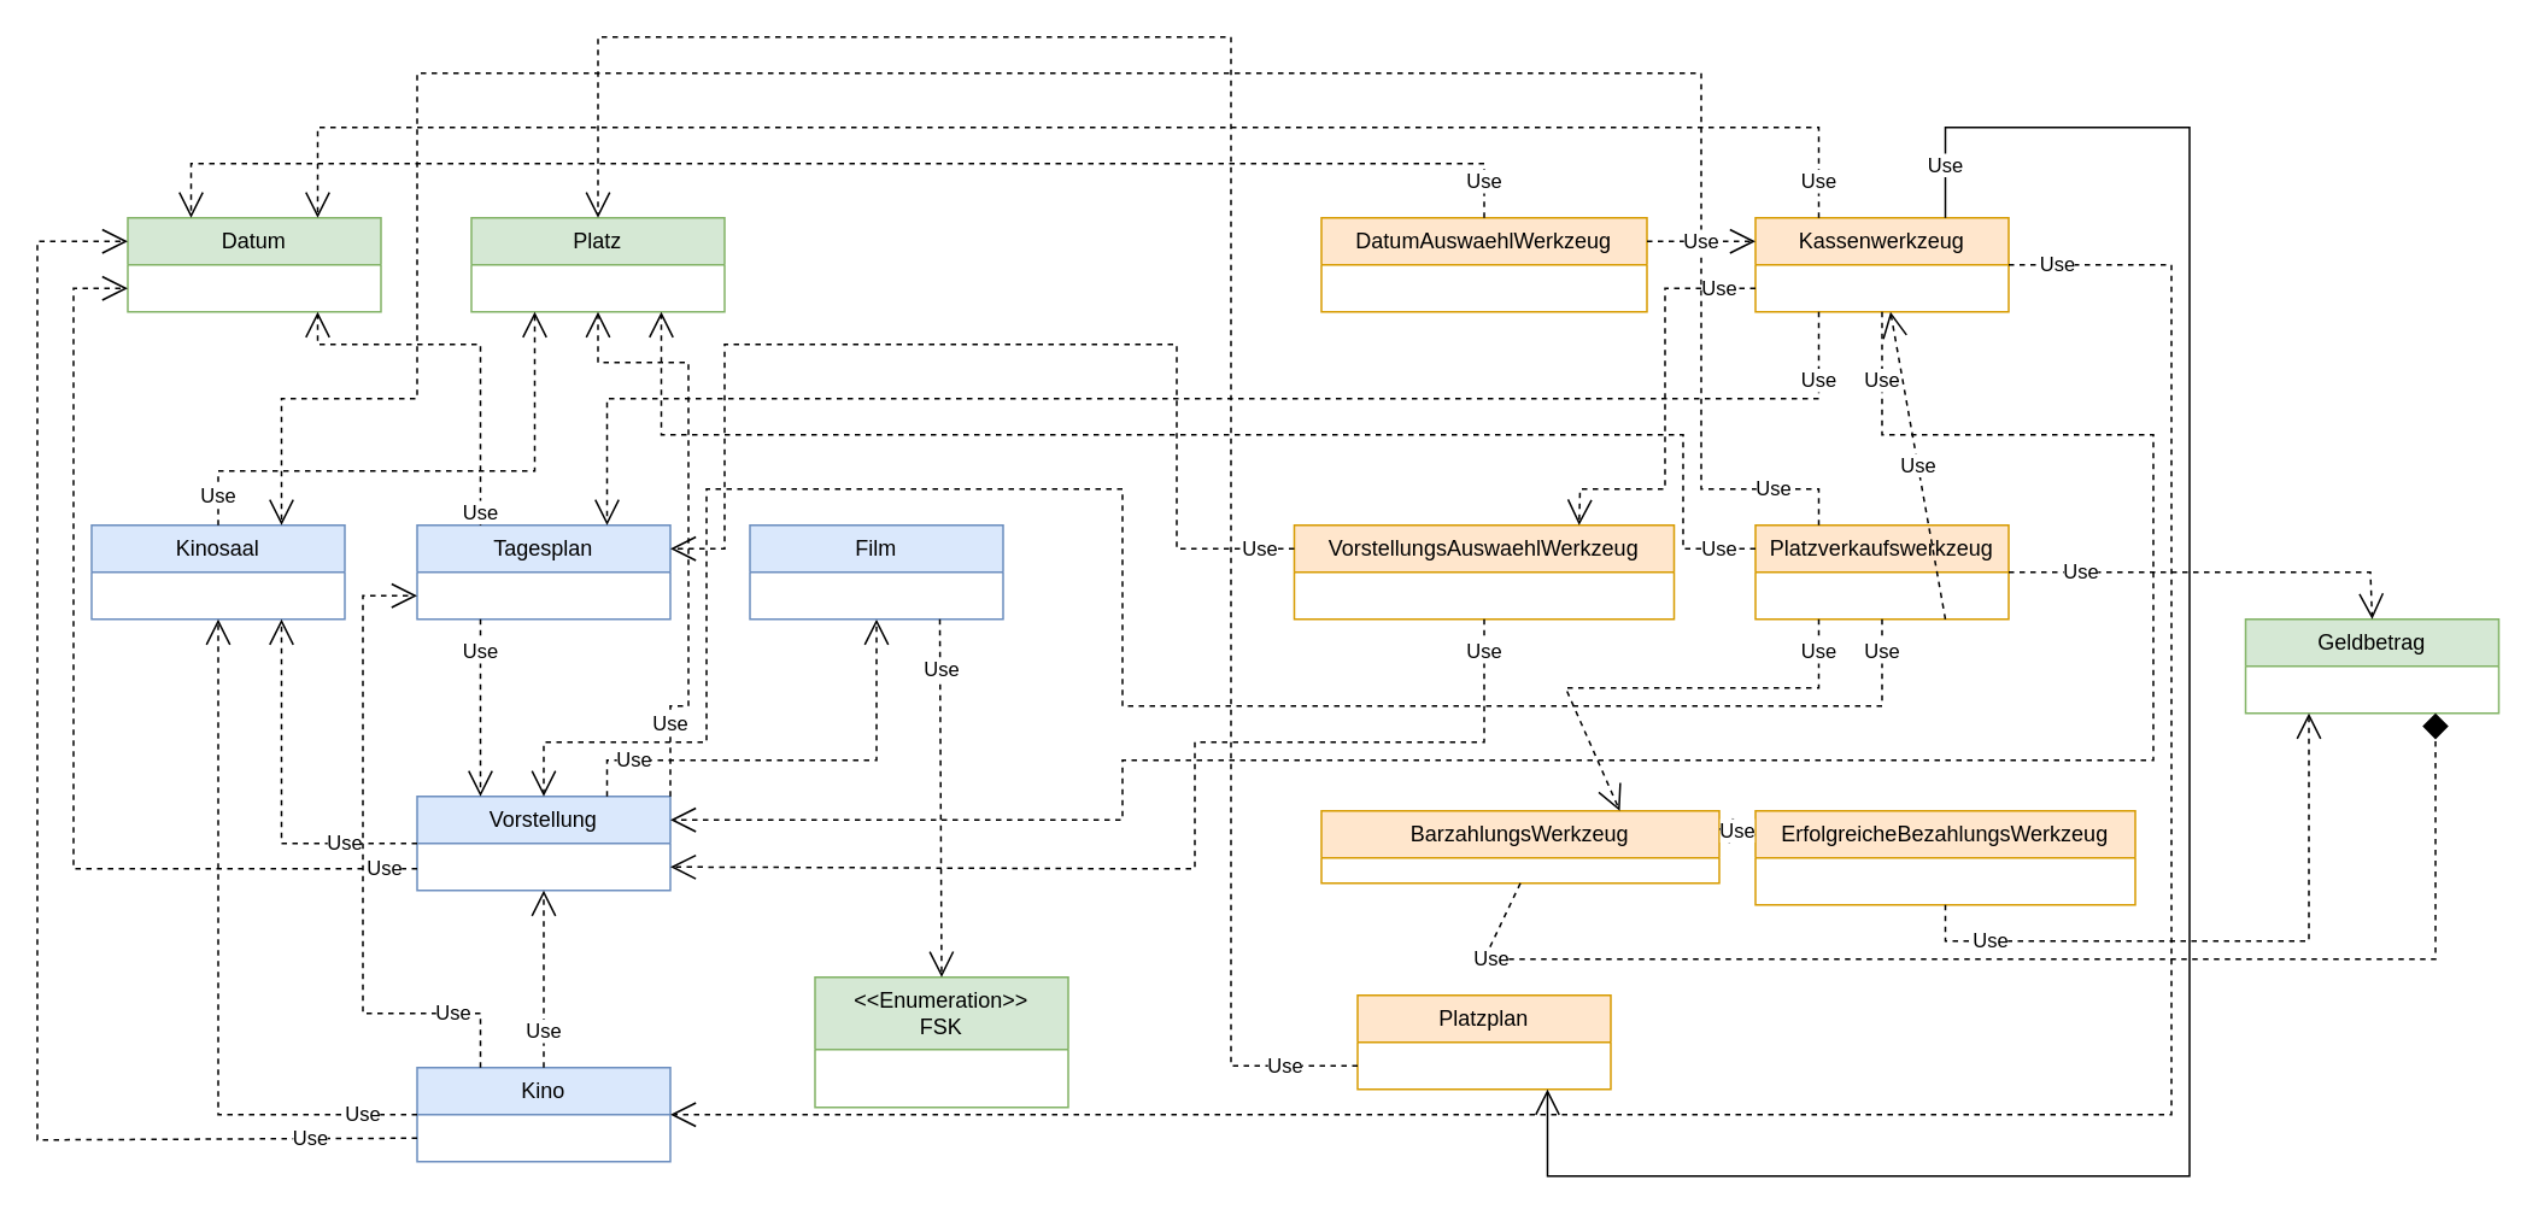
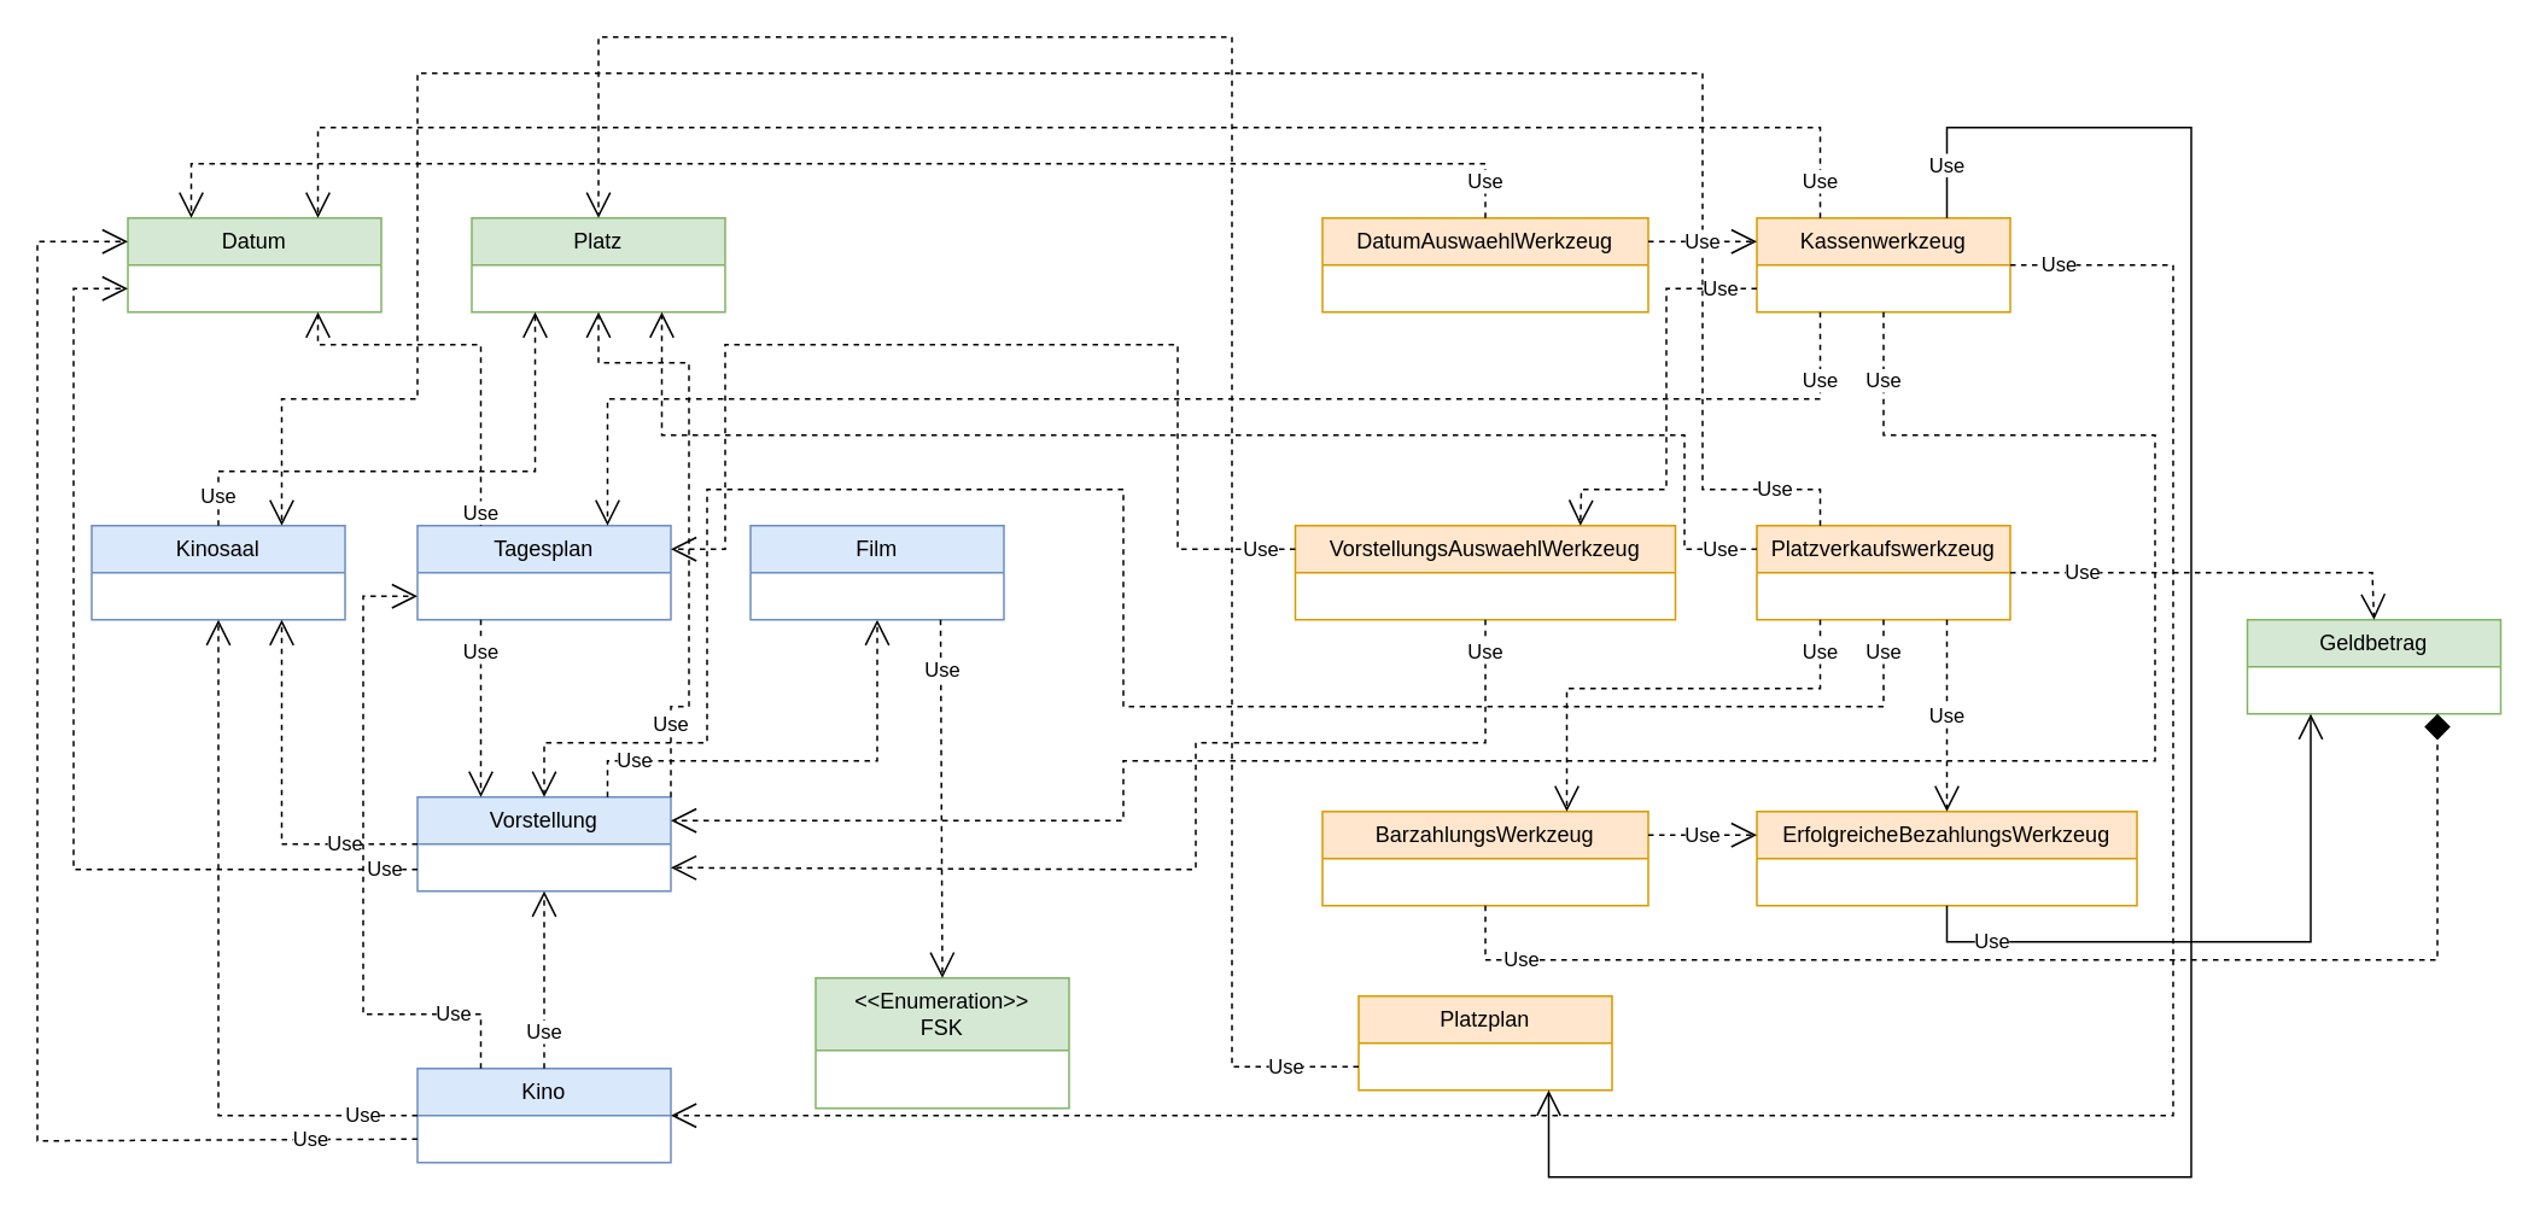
- <mxCell id="43" value="Use" style="endArrow=open;endSize=12;dashed=1;html=1;rounded=0;exitX=0.75;exitY=1;exitDx=0;exitDy=0;" edge="1" parent="1" source="11" target="7"><mxGeometry width="160" relative="1" as="geometry"><mxPoint x="940" y="400" as="sourcePoint" /><mxPoint x="1100" y="400" as="targetPoint" /></mxGeometry></mxCell>
+ <mxCell id="43" value="Use" style="endArrow=open;endSize=12;dashed=1;html=1;rounded=0;exitX=0.75;exitY=1;exitDx=0;exitDy=0;entryX=0.5;entryY=0;entryDx=0;entryDy=0;" edge="1" parent="1" source="11" target="40"><mxGeometry width="160" relative="1" as="geometry"><mxPoint x="940" y="400" as="sourcePoint" /><mxPoint x="1100" y="400" as="targetPoint" /></mxGeometry></mxCell>
- <mxCell id="39" value="BarzahlungsWerkzeug" style="swimlane;fontStyle=0;childLayout=stackLayout;horizontal=1;startSize=26;fillColor=#ffe6cc;horizontalStack=0;resizeParent=1;resizeParentMax=0;resizeLast=0;collapsible=1;marginBottom=0;whiteSpace=wrap;html=1;strokeColor=#d79b00;" vertex="1" parent="1"><mxGeometry x="730" y="448" width="220" height="40" as="geometry" /></mxCell>
+ <mxCell id="39" value="BarzahlungsWerkzeug" style="swimlane;fontStyle=0;childLayout=stackLayout;horizontal=1;startSize=26;fillColor=#ffe6cc;horizontalStack=0;resizeParent=1;resizeParentMax=0;resizeLast=0;collapsible=1;marginBottom=0;whiteSpace=wrap;html=1;strokeColor=#d79b00;" vertex="1" parent="1"><mxGeometry x="730" y="448" width="180" height="52" as="geometry" /></mxCell>
- <mxCell id="48" value="Use" style="endArrow=open;endSize=12;dashed=1;html=1;rounded=0;exitX=0.5;exitY=1;exitDx=0;exitDy=0;entryX=0.25;entryY=1;entryDx=0;entryDy=0;" edge="1" parent="1" source="40" target="25"><mxGeometry x="-0.741" width="160" relative="1" as="geometry"><mxPoint x="1241" y="473.57" as="sourcePoint" /><mxPoint x="1401" y="473.57" as="targetPoint" /><Array as="points"><mxPoint x="1075" y="520" /><mxPoint x="1276" y="520" /></Array><mxPoint as="offset" /></mxGeometry></mxCell>
+ <mxCell id="48" value="Use" style="endArrow=open;endSize=12;dashed=0;html=1;rounded=0;exitX=0.5;exitY=1;exitDx=0;exitDy=0;entryX=0.25;entryY=1;entryDx=0;entryDy=0;" edge="1" parent="1" source="40" target="25"><mxGeometry x="-0.741" width="160" relative="1" as="geometry"><mxPoint x="1241" y="473.57" as="sourcePoint" /><mxPoint x="1401" y="473.57" as="targetPoint" /><Array as="points"><mxPoint x="1075" y="520" /><mxPoint x="1276" y="520" /></Array><mxPoint as="offset" /></mxGeometry></mxCell>
